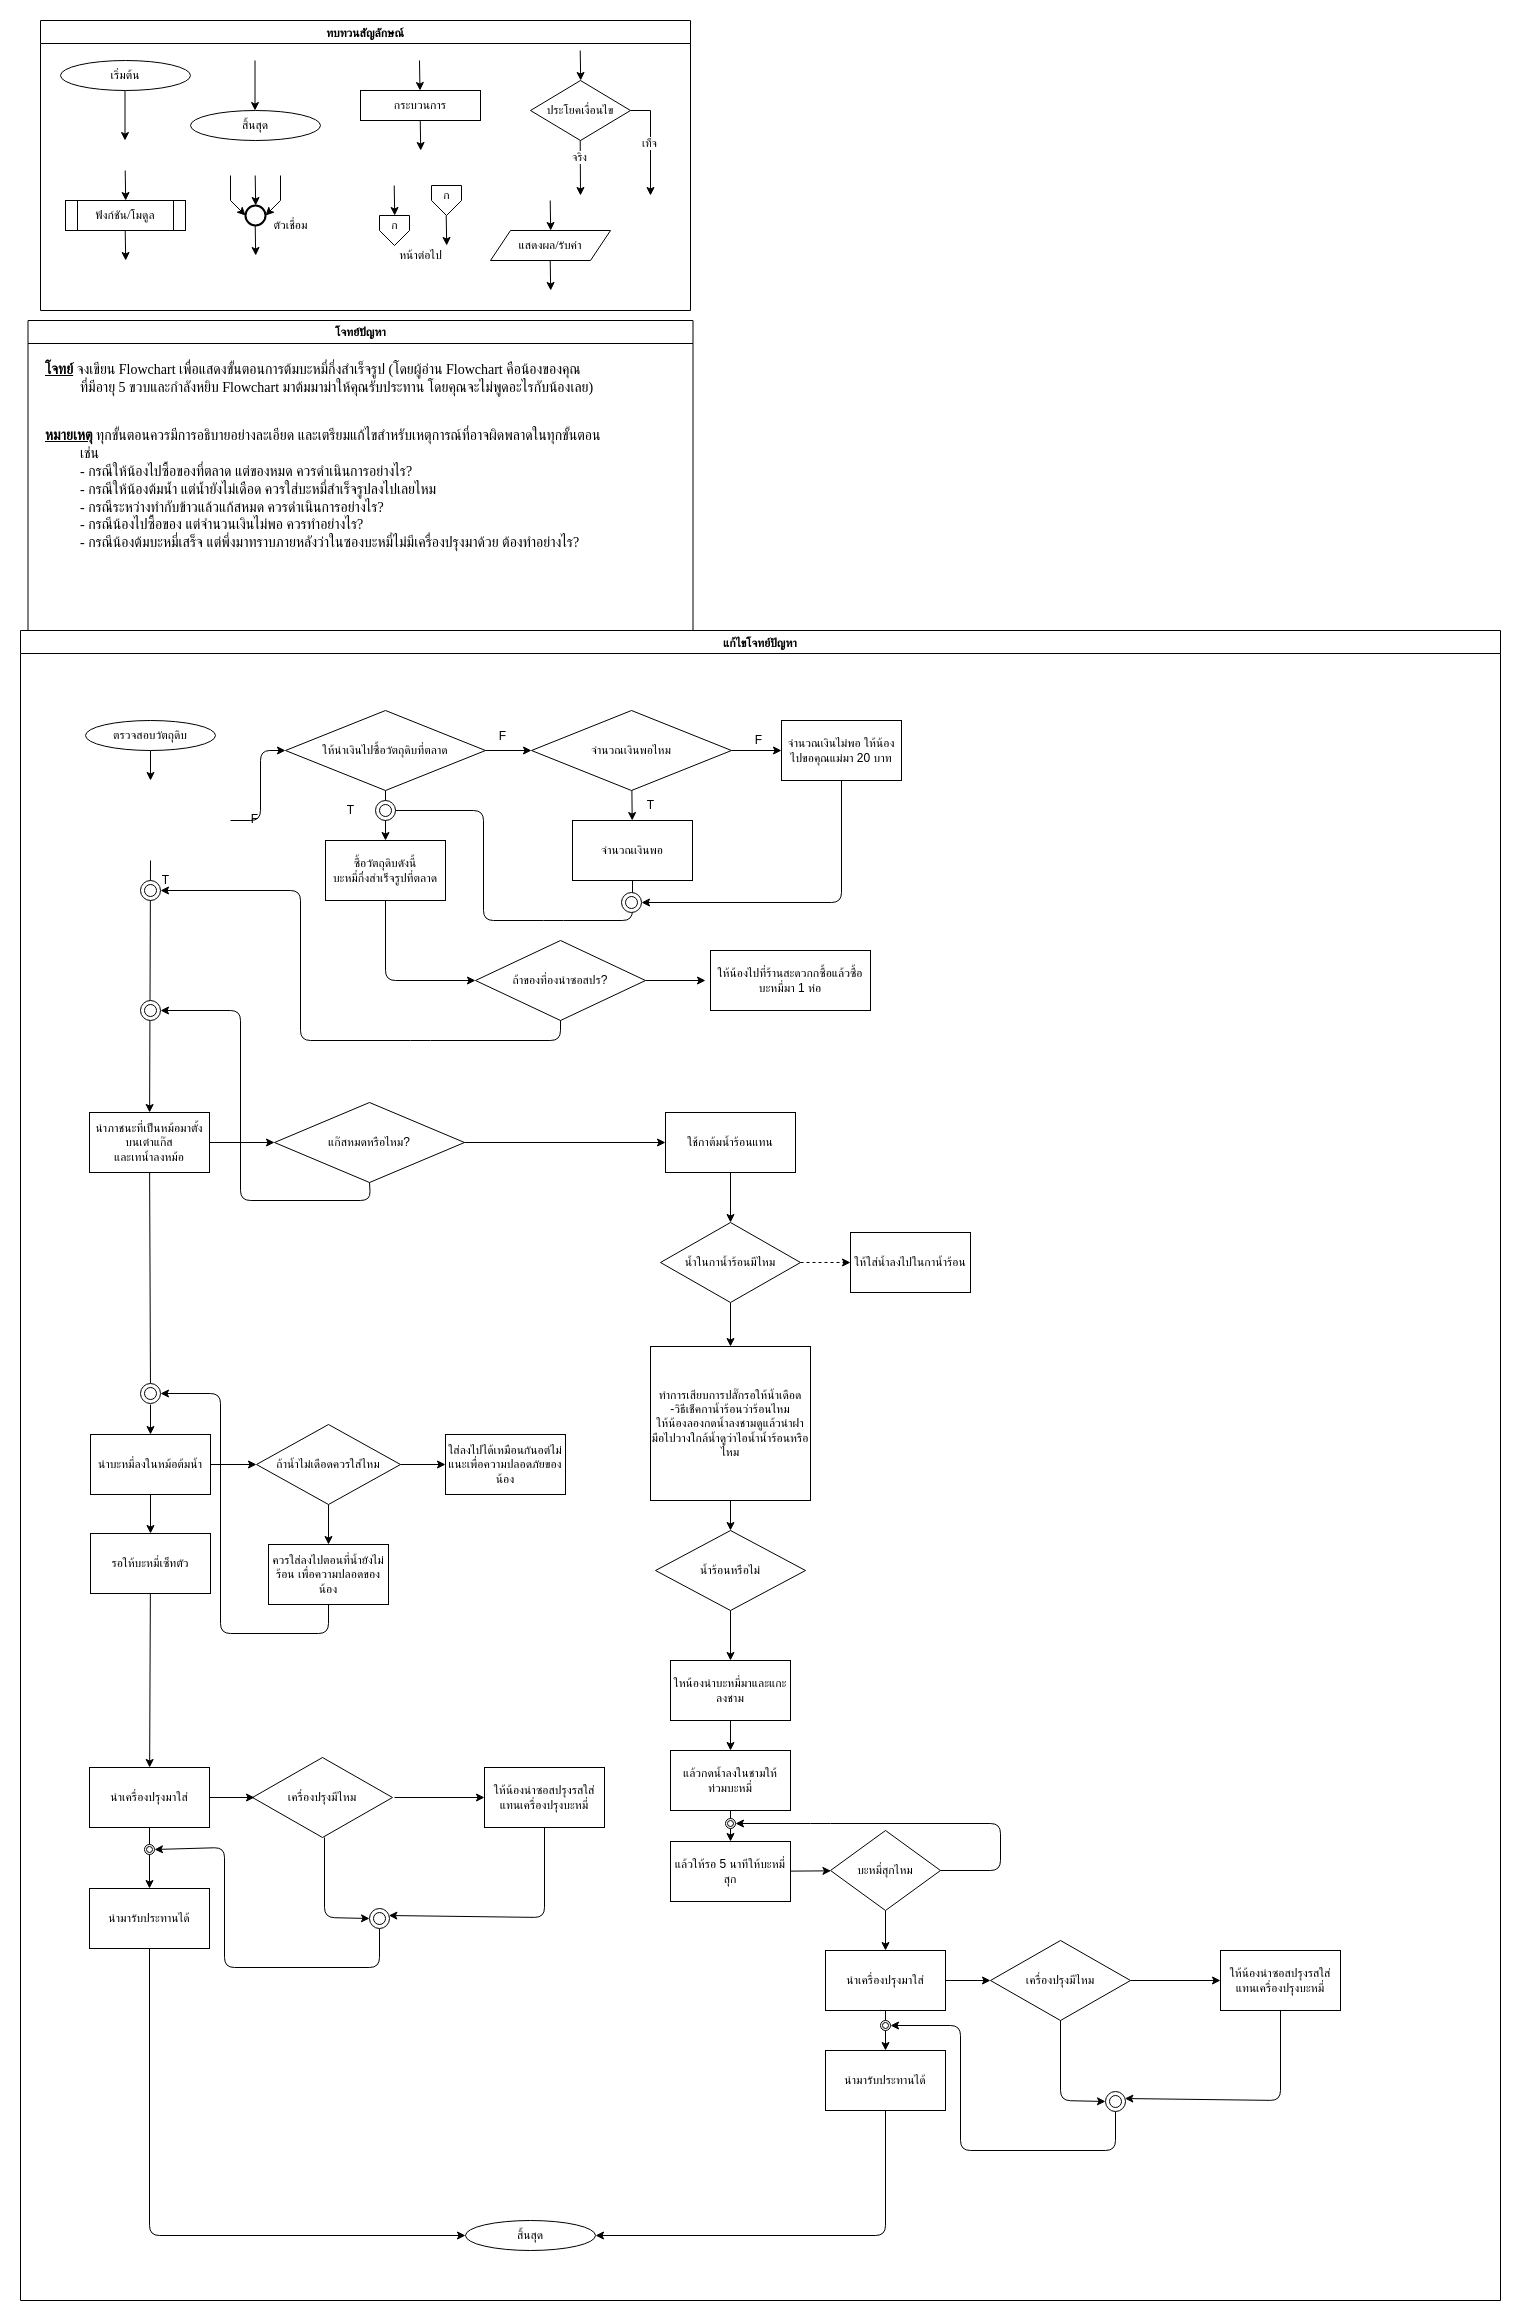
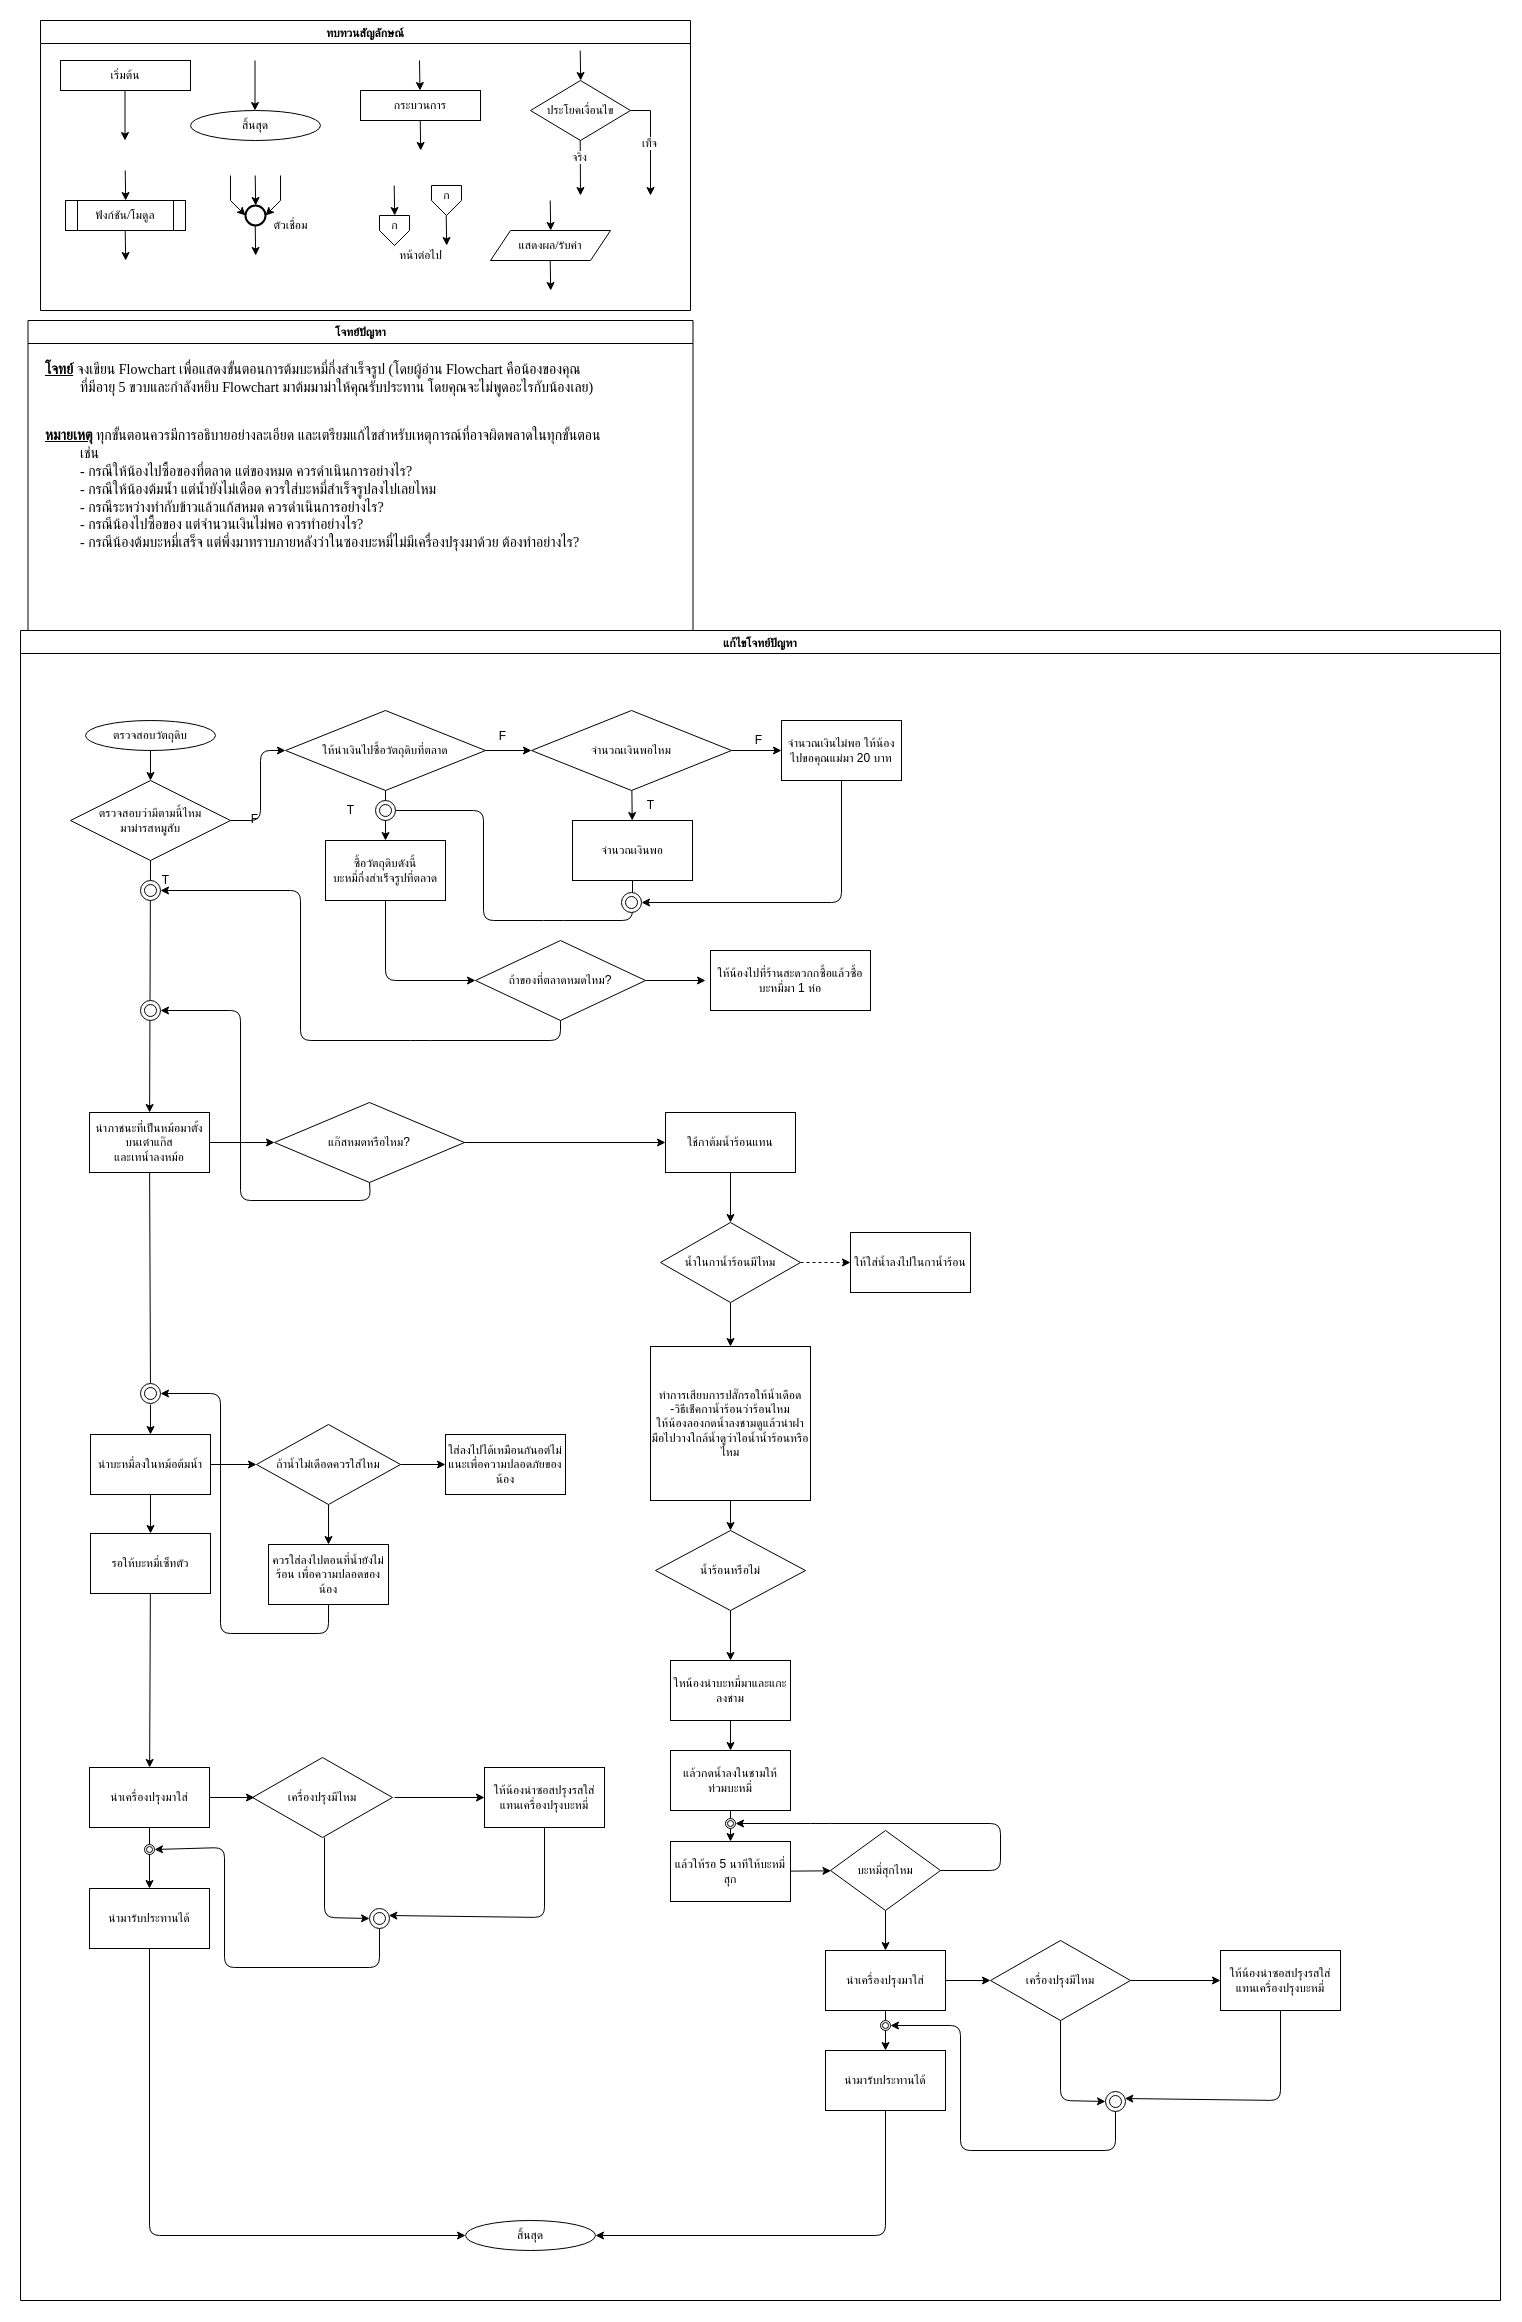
- <mxCell id="3" value="&lt;font data-font-src=&quot;https://fonts.googleapis.com/css?family=Sarabun&quot; face=&quot;Sarabun&quot;&gt;เริ่มต้น&lt;/font&gt;" style="ellipse;whiteSpace=wrap;html=1;" parent="2" vertex="1"><mxGeometry x="20" y="40" width="130" height="30" as="geometry" /></mxCell>
+ <mxCell id="3" value="&lt;font data-font-src=&quot;https://fonts.googleapis.com/css?family=Sarabun&quot; face=&quot;Sarabun&quot;&gt;เริ่มต้น&lt;/font&gt;" style="whiteSpace=wrap;html=1;rounded=0;" parent="2" vertex="1"><mxGeometry x="20" y="40" width="130" height="30" as="geometry" /></mxCell>
+ <mxCell id="41" value="ตรวจสอบว่ามีตามนี้ไหม&lt;br&gt;มาม่ารสหมูสับ" style="rhombus;whiteSpace=wrap;html=1;" parent="35" vertex="1"><mxGeometry x="50" y="150" width="160" height="80" as="geometry" /></mxCell>
- <mxCell id="66" value="ถ้าของที่องนำซอสปร?" style="rhombus;whiteSpace=wrap;html=1;rounded=0;" vertex="1" parent="35"><mxGeometry x="455" y="310" width="170" height="80" as="geometry" /></mxCell>
+ <mxCell id="66" value="ถ้าของที่ตลาดหมดไหม?" style="rhombus;whiteSpace=wrap;html=1;rounded=0;" vertex="1" parent="35"><mxGeometry x="455" y="310" width="170" height="80" as="geometry" /></mxCell>
